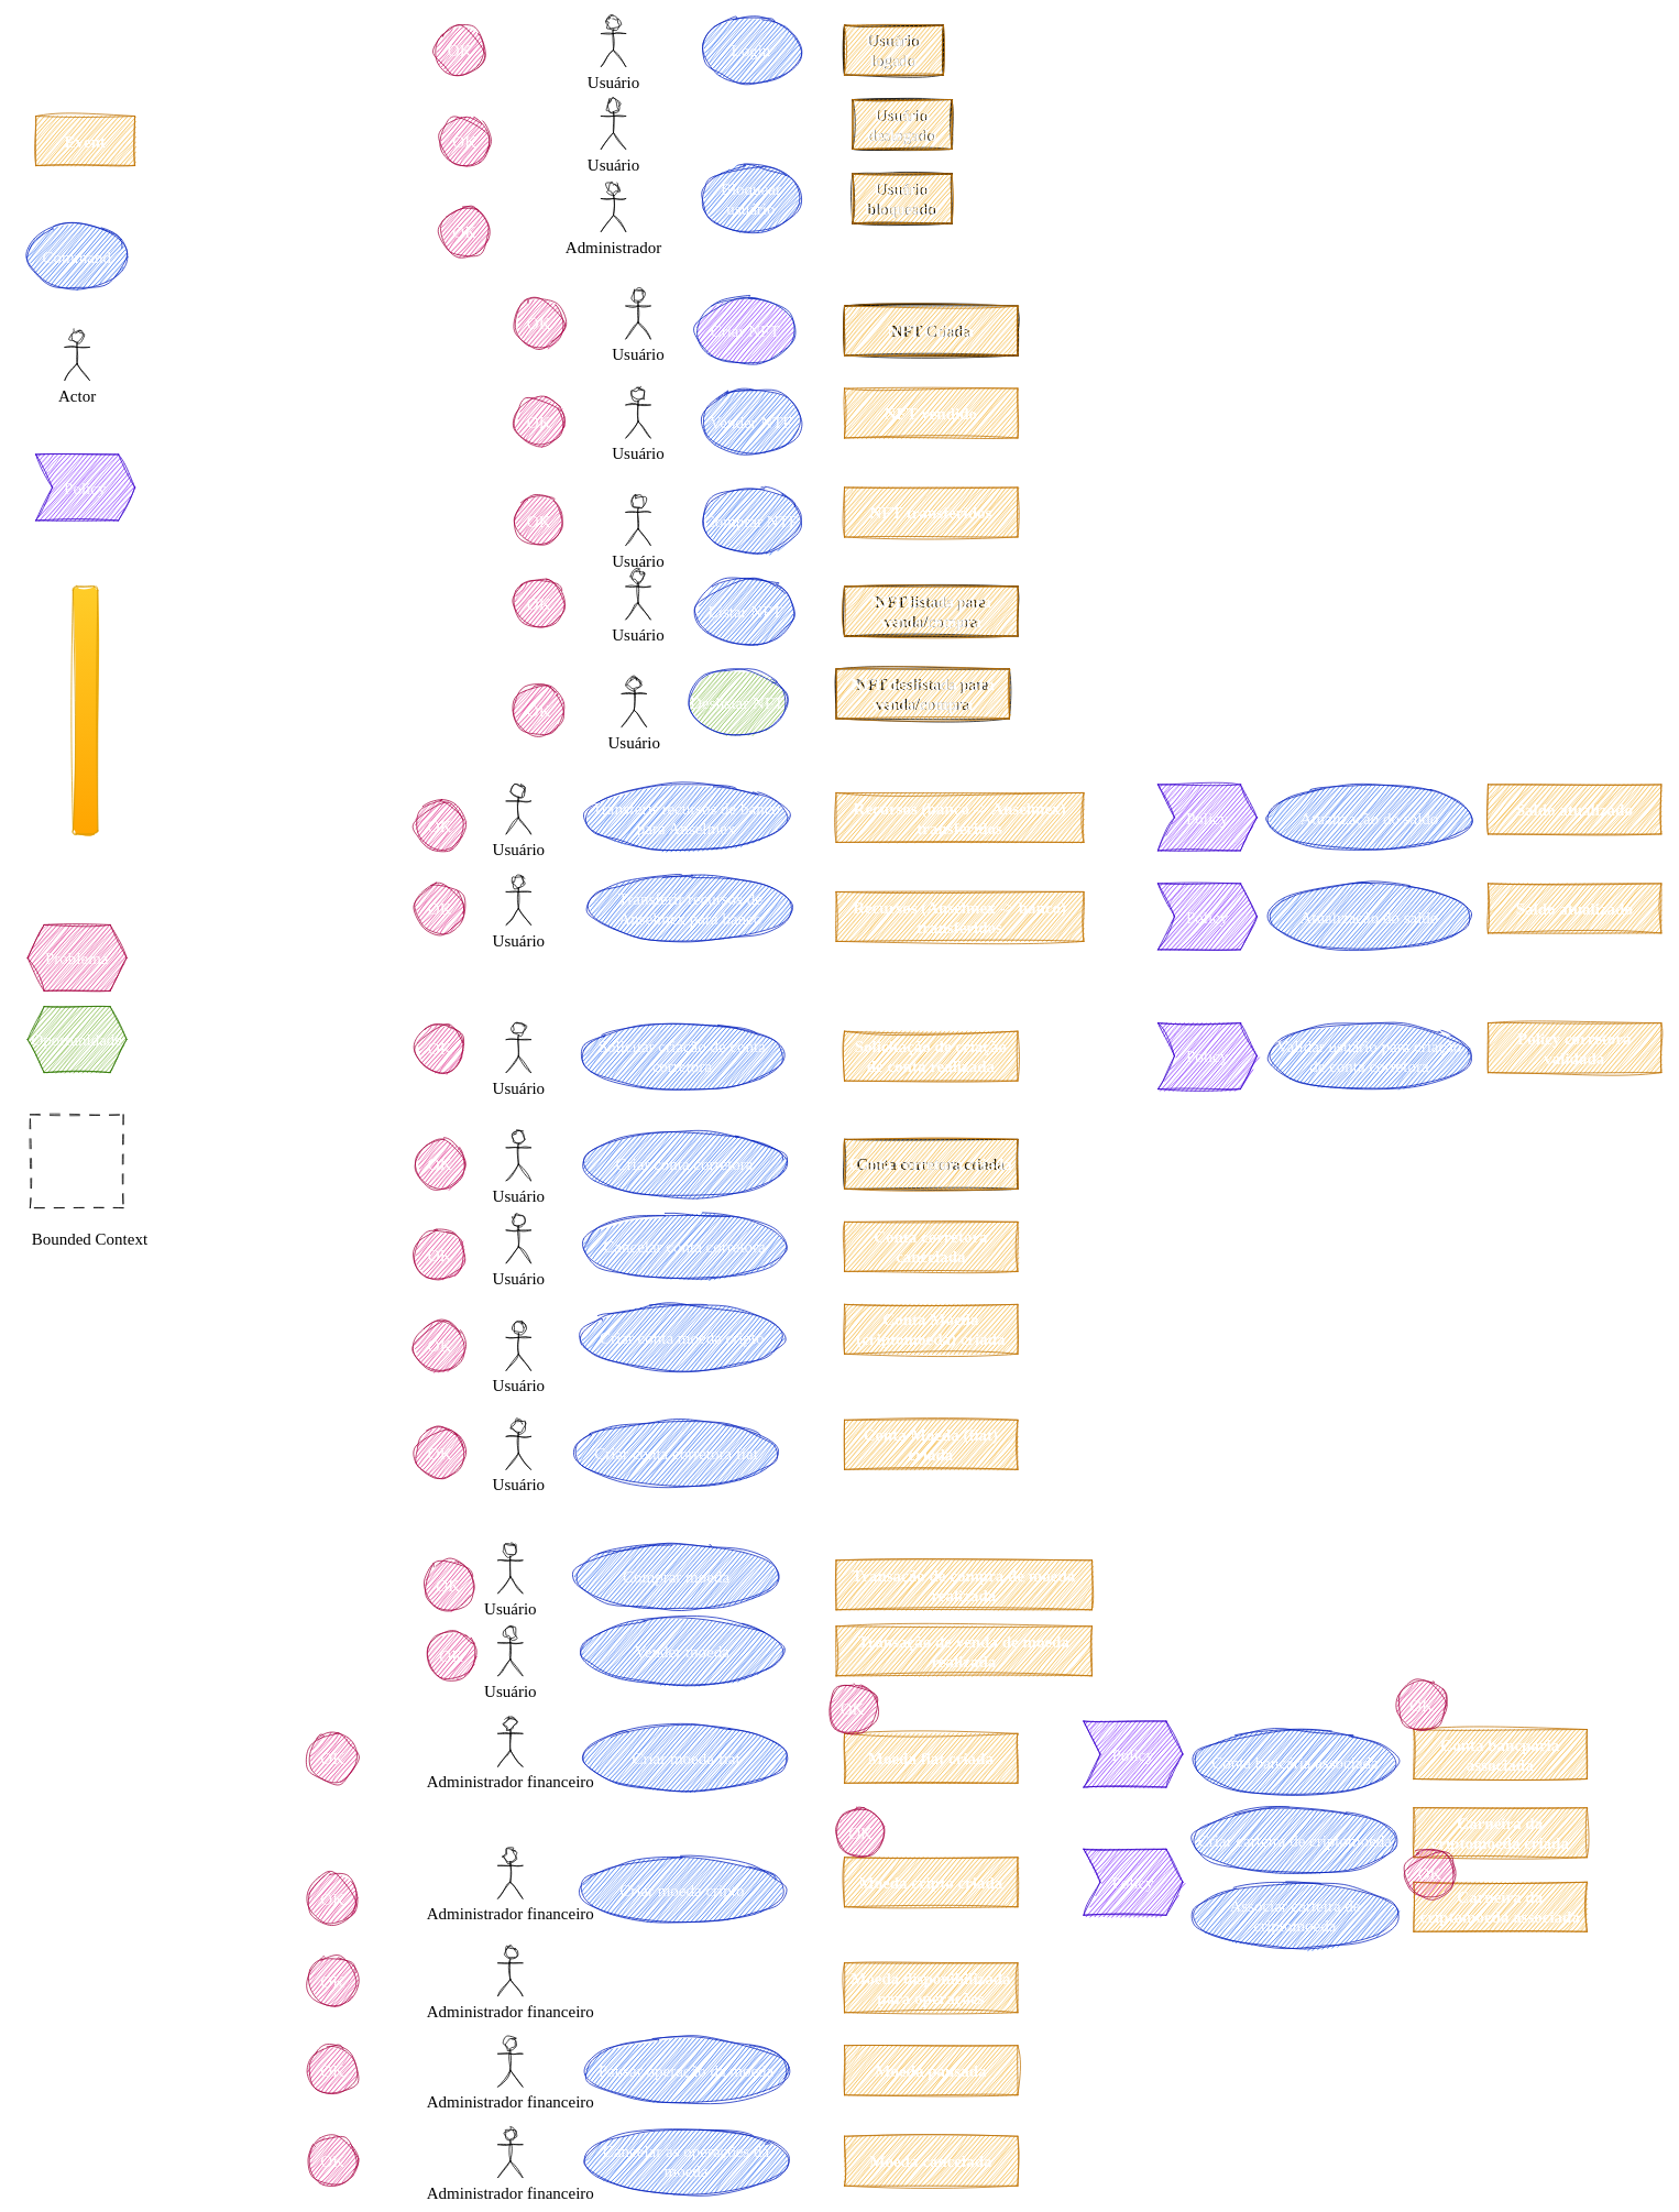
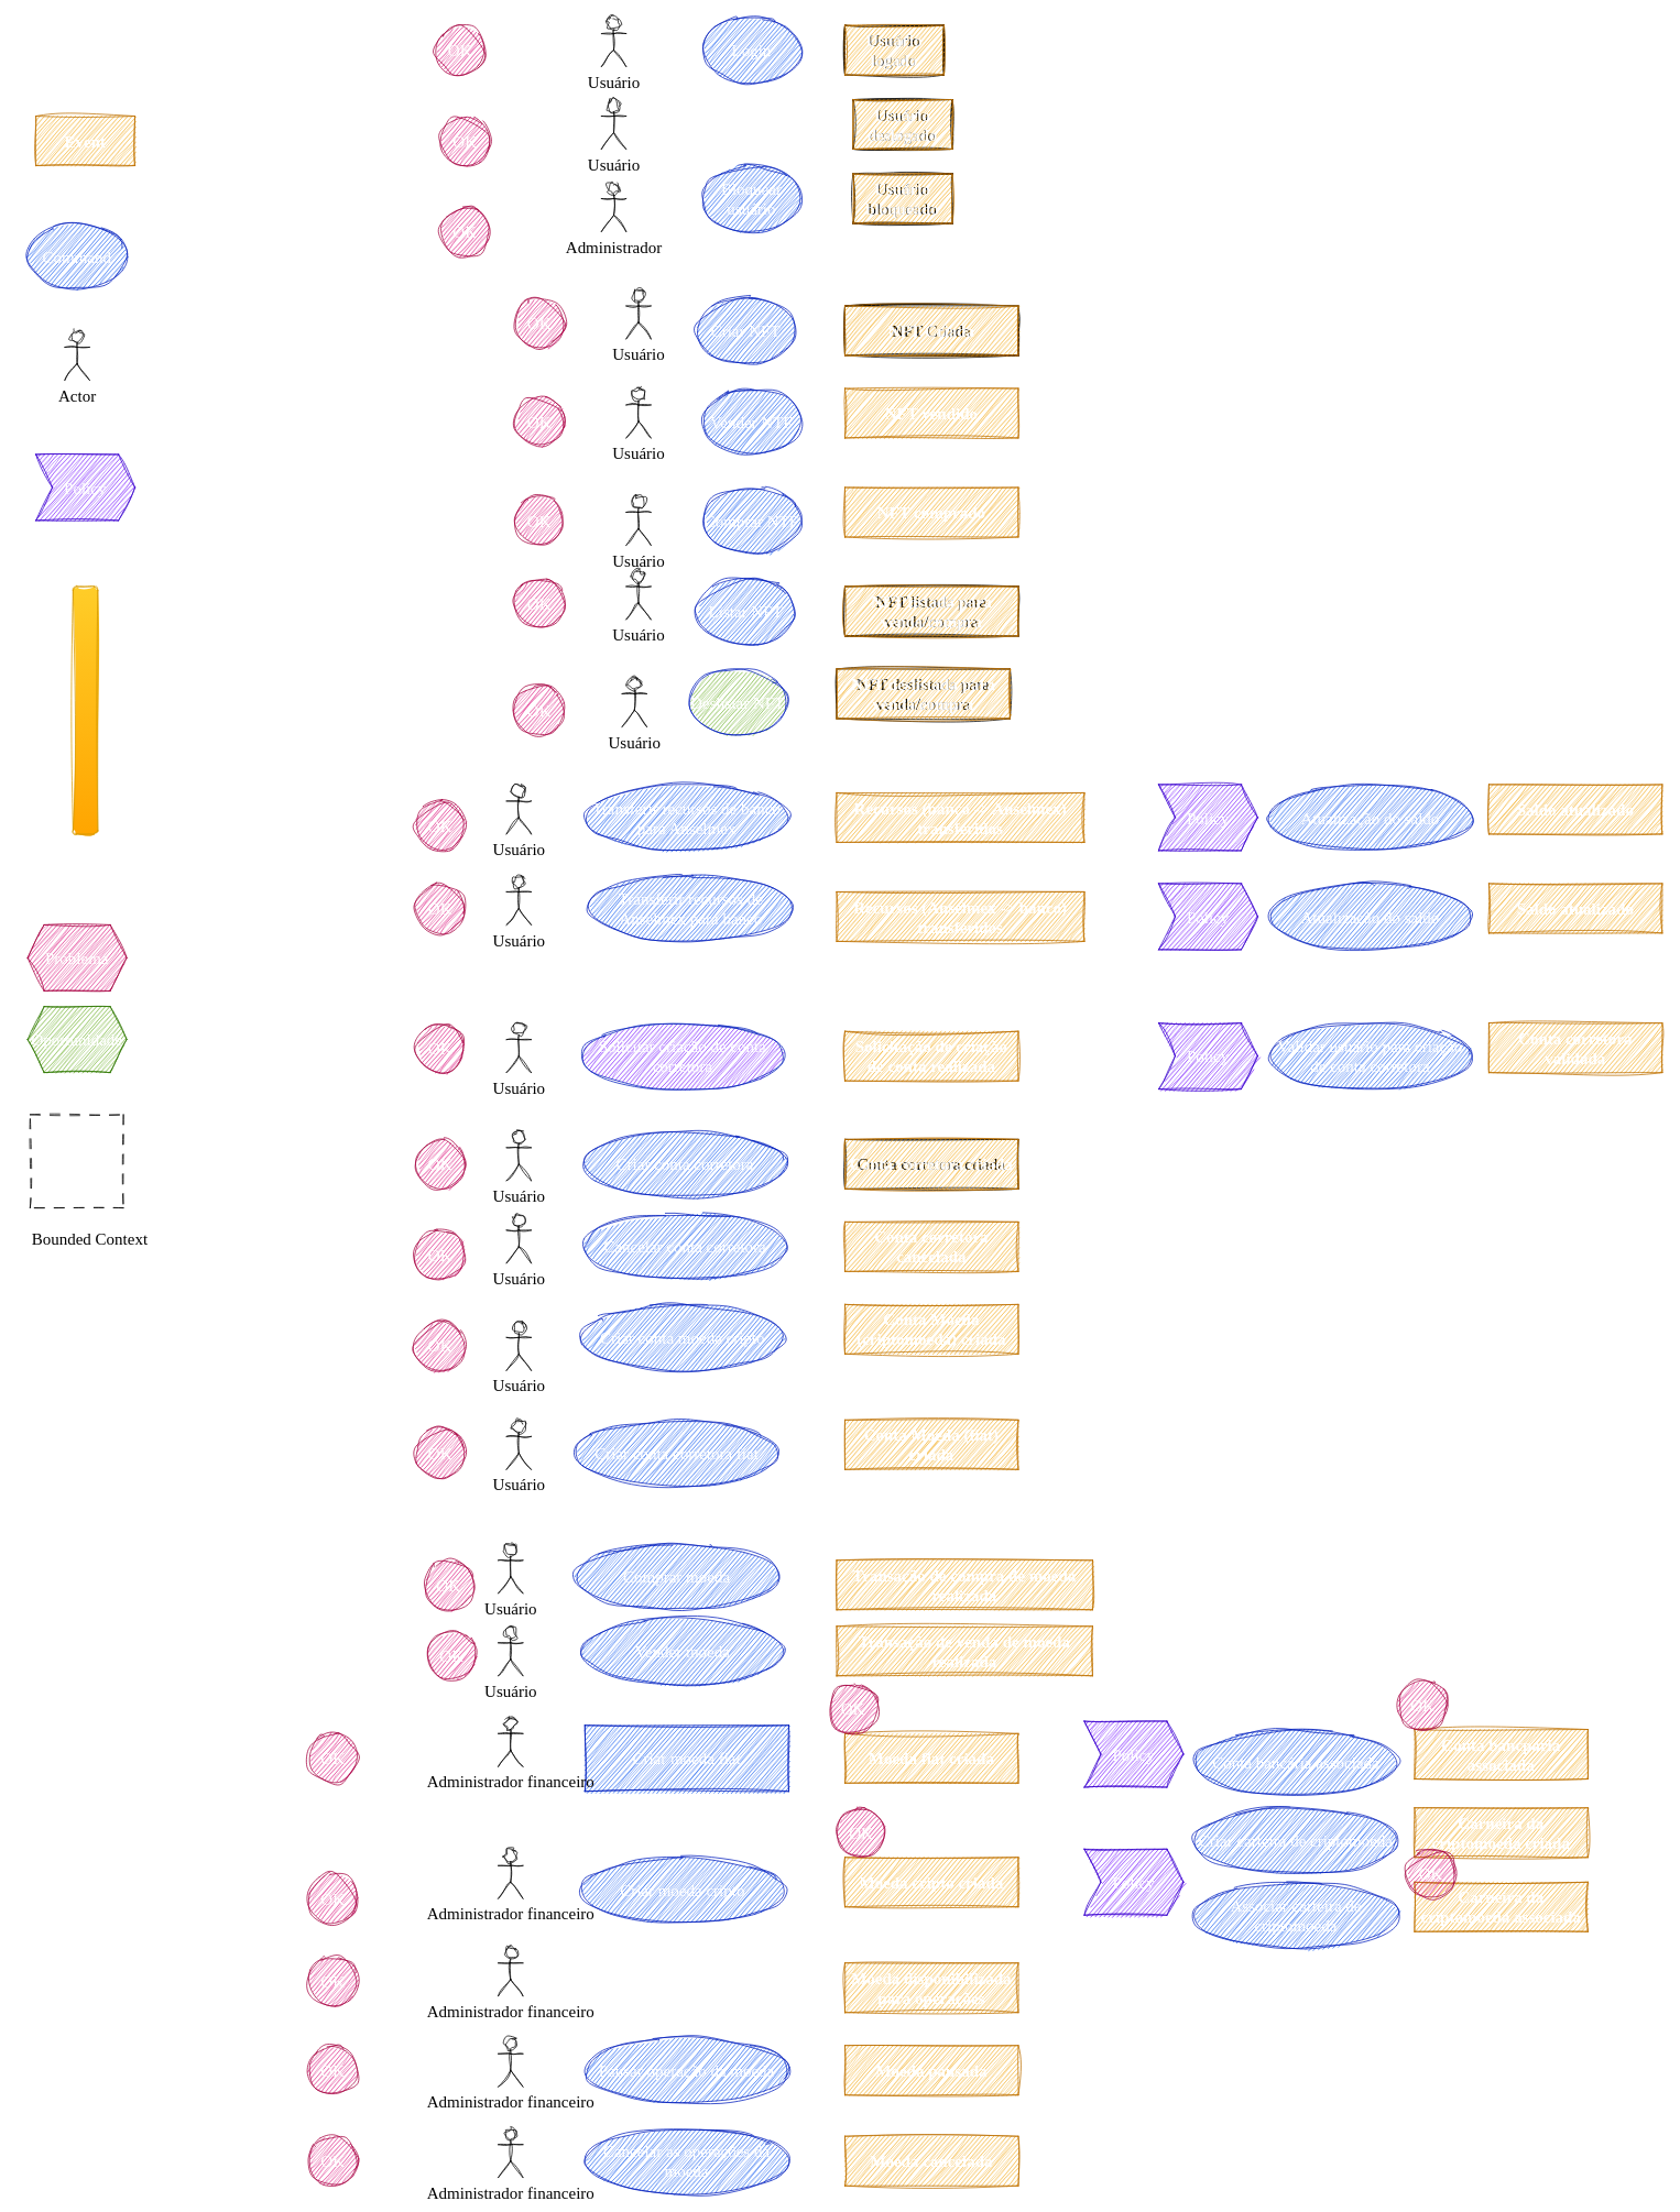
- <mxCell id="18" value="Criar NFT" style="ellipse;whiteSpace=wrap;html=1;hachureGap=4;fontFamily=Architects Daughter;fontSource=https%3A%2F%2Ffonts.googleapis.com%2Fcss%3Ffamily%3DArchitects%2BDaughter;fontSize=20;fillColor=#6a00ff;fontColor=#ffffff;strokeColor=#001DBC;sketch=1;curveFitting=1;jiggle=2;" parent="1" vertex="1"><mxGeometry x="843" y="360" width="120" height="80" as="geometry" /></mxCell>
+ <mxCell id="18" value="Criar NFT" style="ellipse;whiteSpace=wrap;html=1;hachureGap=4;fontFamily=Architects Daughter;fontSource=https%3A%2F%2Ffonts.googleapis.com%2Fcss%3Ffamily%3DArchitects%2BDaughter;fontSize=20;fillColor=#0050ef;fontColor=#ffffff;strokeColor=#001DBC;sketch=1;curveFitting=1;jiggle=2;" parent="1" vertex="1"><mxGeometry x="843" y="360" width="120" height="80" as="geometry" /></mxCell>
- <mxCell id="121" value="NFT transferidos" style="rounded=0;whiteSpace=wrap;html=1;hachureGap=4;fontFamily=Architects Daughter;fontSource=https%3A%2F%2Ffonts.googleapis.com%2Fcss%3Ffamily%3DArchitects%2BDaughter;fontSize=20;fillColor=#f0a30a;fontColor=#ffffff;strokeColor=#BD7000;fontStyle=1;sketch=1;curveFitting=1;jiggle=2;" parent="1" vertex="1"><mxGeometry x="1023" y="590" width="210" height="60" as="geometry" /></mxCell>
+ <mxCell id="121" value="NFT comprado" style="rounded=0;whiteSpace=wrap;html=1;hachureGap=4;fontFamily=Architects Daughter;fontSource=https%3A%2F%2Ffonts.googleapis.com%2Fcss%3Ffamily%3DArchitects%2BDaughter;fontSize=20;fillColor=#f0a30a;fontColor=#ffffff;strokeColor=#BD7000;fontStyle=1;sketch=1;curveFitting=1;jiggle=2;" parent="1" vertex="1"><mxGeometry x="1023" y="590" width="210" height="60" as="geometry" /></mxCell>
- <mxCell id="73" value="Policy corretora validada" style="rounded=0;whiteSpace=wrap;html=1;hachureGap=4;fontFamily=Architects Daughter;fontSource=https%3A%2F%2Ffonts.googleapis.com%2Fcss%3Ffamily%3DArchitects%2BDaughter;fontSize=20;fillColor=#f0a30a;fontColor=#ffffff;strokeColor=#BD7000;fontStyle=1;sketch=1;curveFitting=1;jiggle=2;" parent="1" vertex="1"><mxGeometry x="1803" y="1239" width="210" height="60" as="geometry" /></mxCell>
+ <mxCell id="73" value="Conta corretora validada" style="rounded=0;whiteSpace=wrap;html=1;hachureGap=4;fontFamily=Architects Daughter;fontSource=https%3A%2F%2Ffonts.googleapis.com%2Fcss%3Ffamily%3DArchitects%2BDaughter;fontSize=20;fillColor=#f0a30a;fontColor=#ffffff;strokeColor=#BD7000;fontStyle=1;sketch=1;curveFitting=1;jiggle=2;" parent="1" vertex="1"><mxGeometry x="1803" y="1239" width="210" height="60" as="geometry" /></mxCell>
- <mxCell id="85" value="Solicitar criação de conta corretora" style="ellipse;whiteSpace=wrap;html=1;hachureGap=4;fontFamily=Architects Daughter;fontSource=https%3A%2F%2Ffonts.googleapis.com%2Fcss%3Ffamily%3DArchitects%2BDaughter;fontSize=20;fillColor=#0050ef;fontColor=#ffffff;strokeColor=#001DBC;sketch=1;curveFitting=1;jiggle=2;" parent="1" vertex="1"><mxGeometry x="703" y="1239" width="247" height="80" as="geometry" /></mxCell>
+ <mxCell id="85" value="Solicitar criação de conta corretora" style="ellipse;whiteSpace=wrap;html=1;hachureGap=4;fontFamily=Architects Daughter;fontSource=https%3A%2F%2Ffonts.googleapis.com%2Fcss%3Ffamily%3DArchitects%2BDaughter;fontSize=20;fillColor=#6a00ff;fontColor=#ffffff;strokeColor=#001DBC;sketch=1;curveFitting=1;jiggle=2;" parent="1" vertex="1"><mxGeometry x="703" y="1239" width="247" height="80" as="geometry" /></mxCell>
- <mxCell id="40" value="Criar moeda fiat" style="ellipse;whiteSpace=wrap;html=1;hachureGap=4;fontFamily=Architects Daughter;fontSource=https%3A%2F%2Ffonts.googleapis.com%2Fcss%3Ffamily%3DArchitects%2BDaughter;fontSize=20;fillColor=#0050ef;fontColor=#ffffff;strokeColor=#001DBC;sketch=1;curveFitting=1;jiggle=2;" parent="1" vertex="1"><mxGeometry x="708" y="2090" width="247" height="80" as="geometry" /></mxCell>
+ <mxCell id="40" value="Criar moeda fiat" style="whiteSpace=wrap;html=1;hachureGap=4;fontFamily=Architects Daughter;fontSource=https%3A%2F%2Ffonts.googleapis.com%2Fcss%3Ffamily%3DArchitects%2BDaughter;fontSize=20;fillColor=#0050ef;fontColor=#ffffff;strokeColor=#001DBC;sketch=1;curveFitting=1;jiggle=2;rounded=0;" parent="1" vertex="1"><mxGeometry x="708" y="2090" width="247" height="80" as="geometry" /></mxCell>
